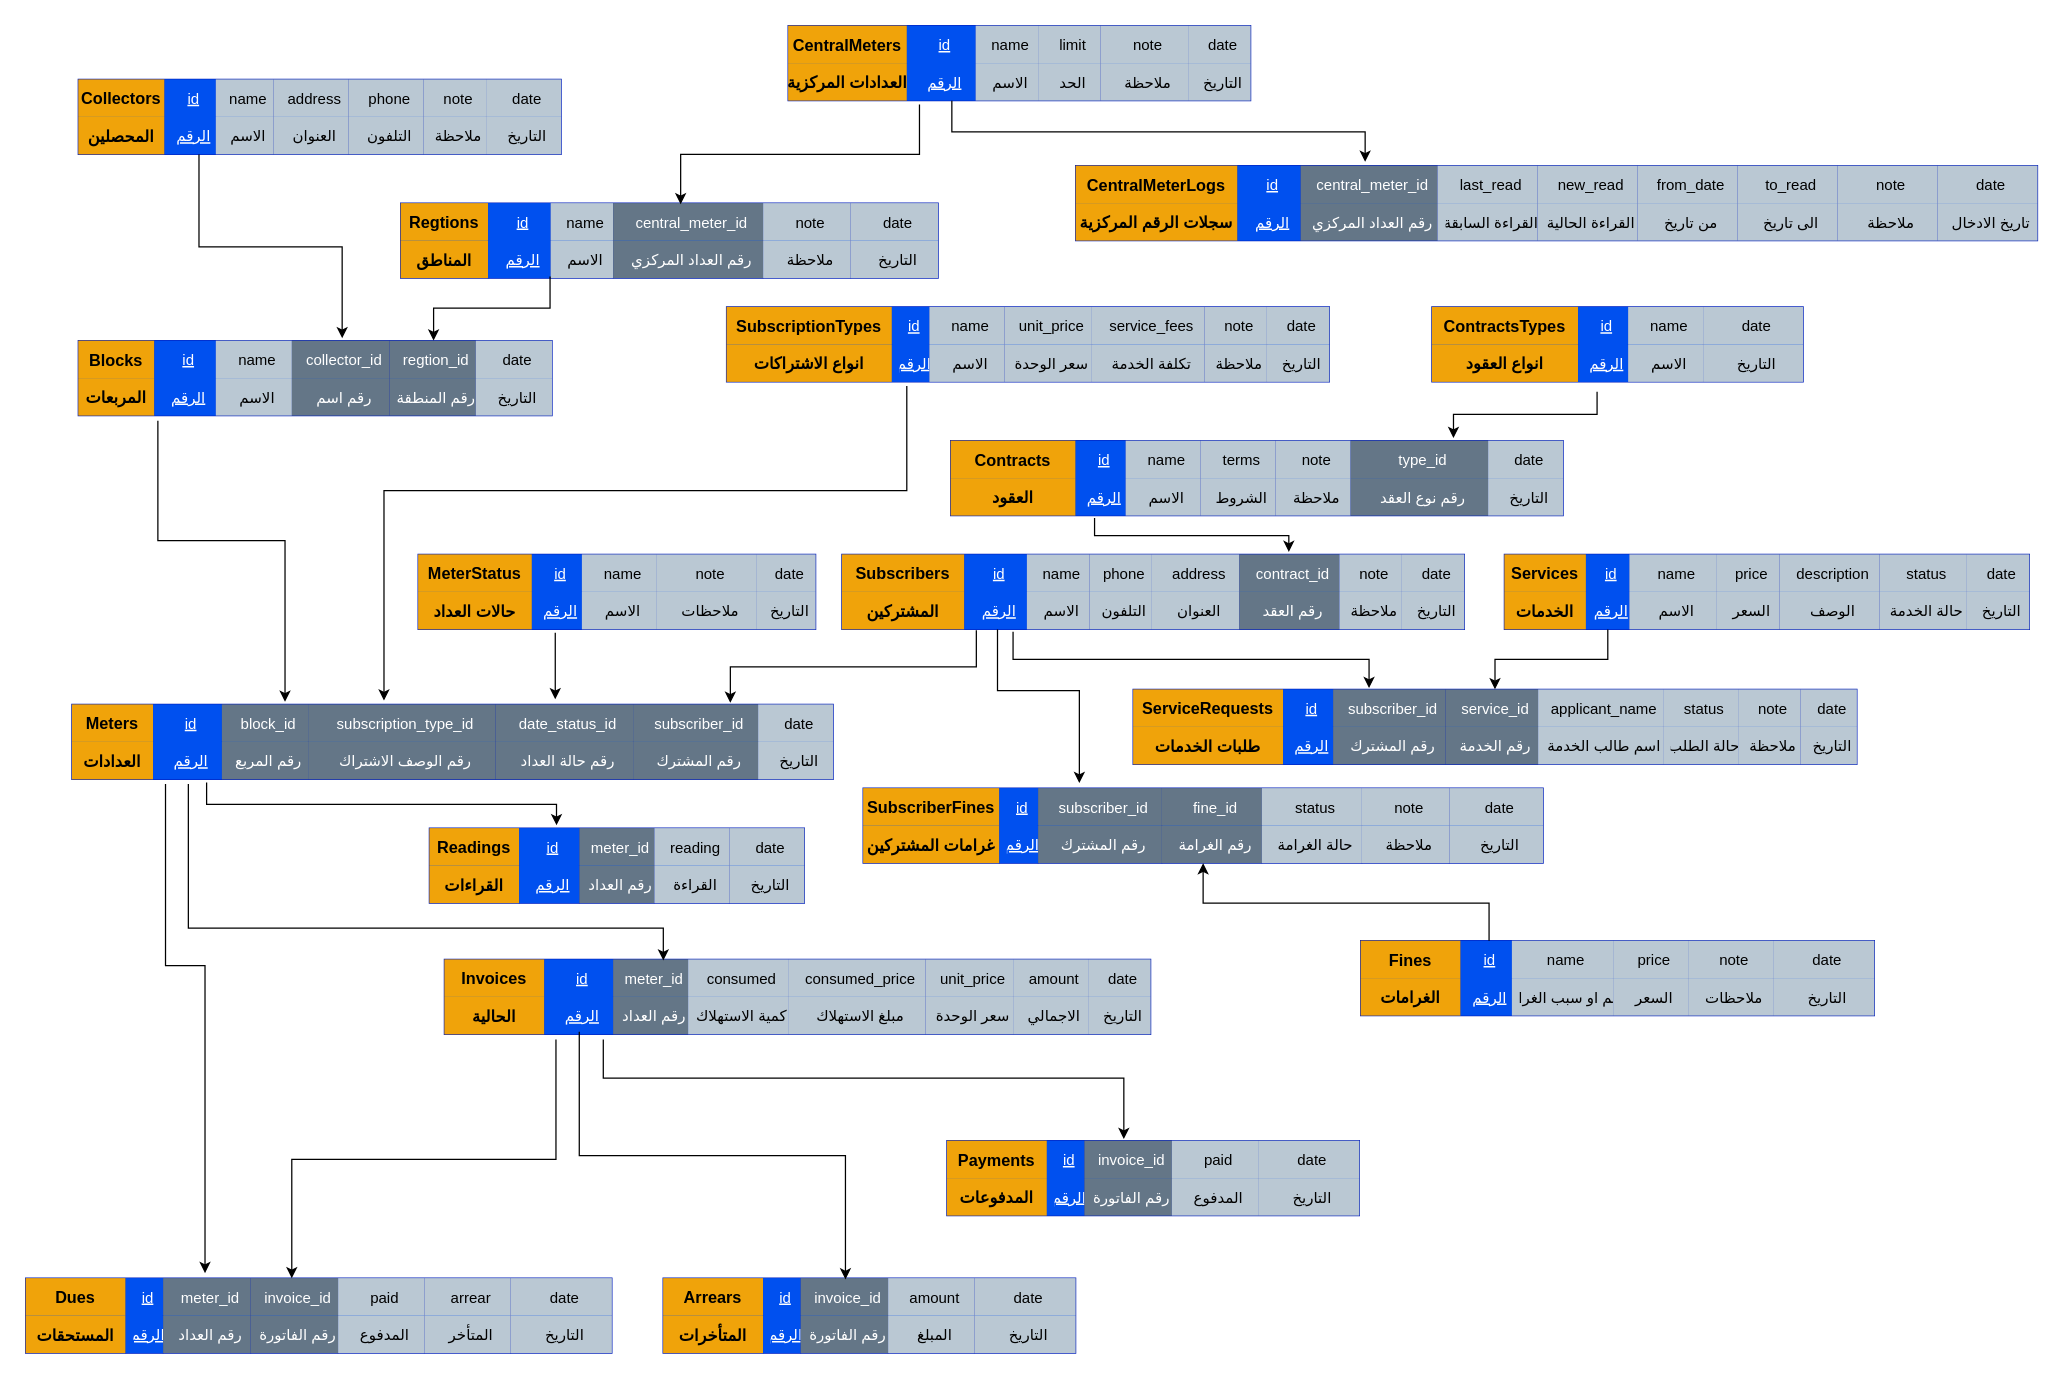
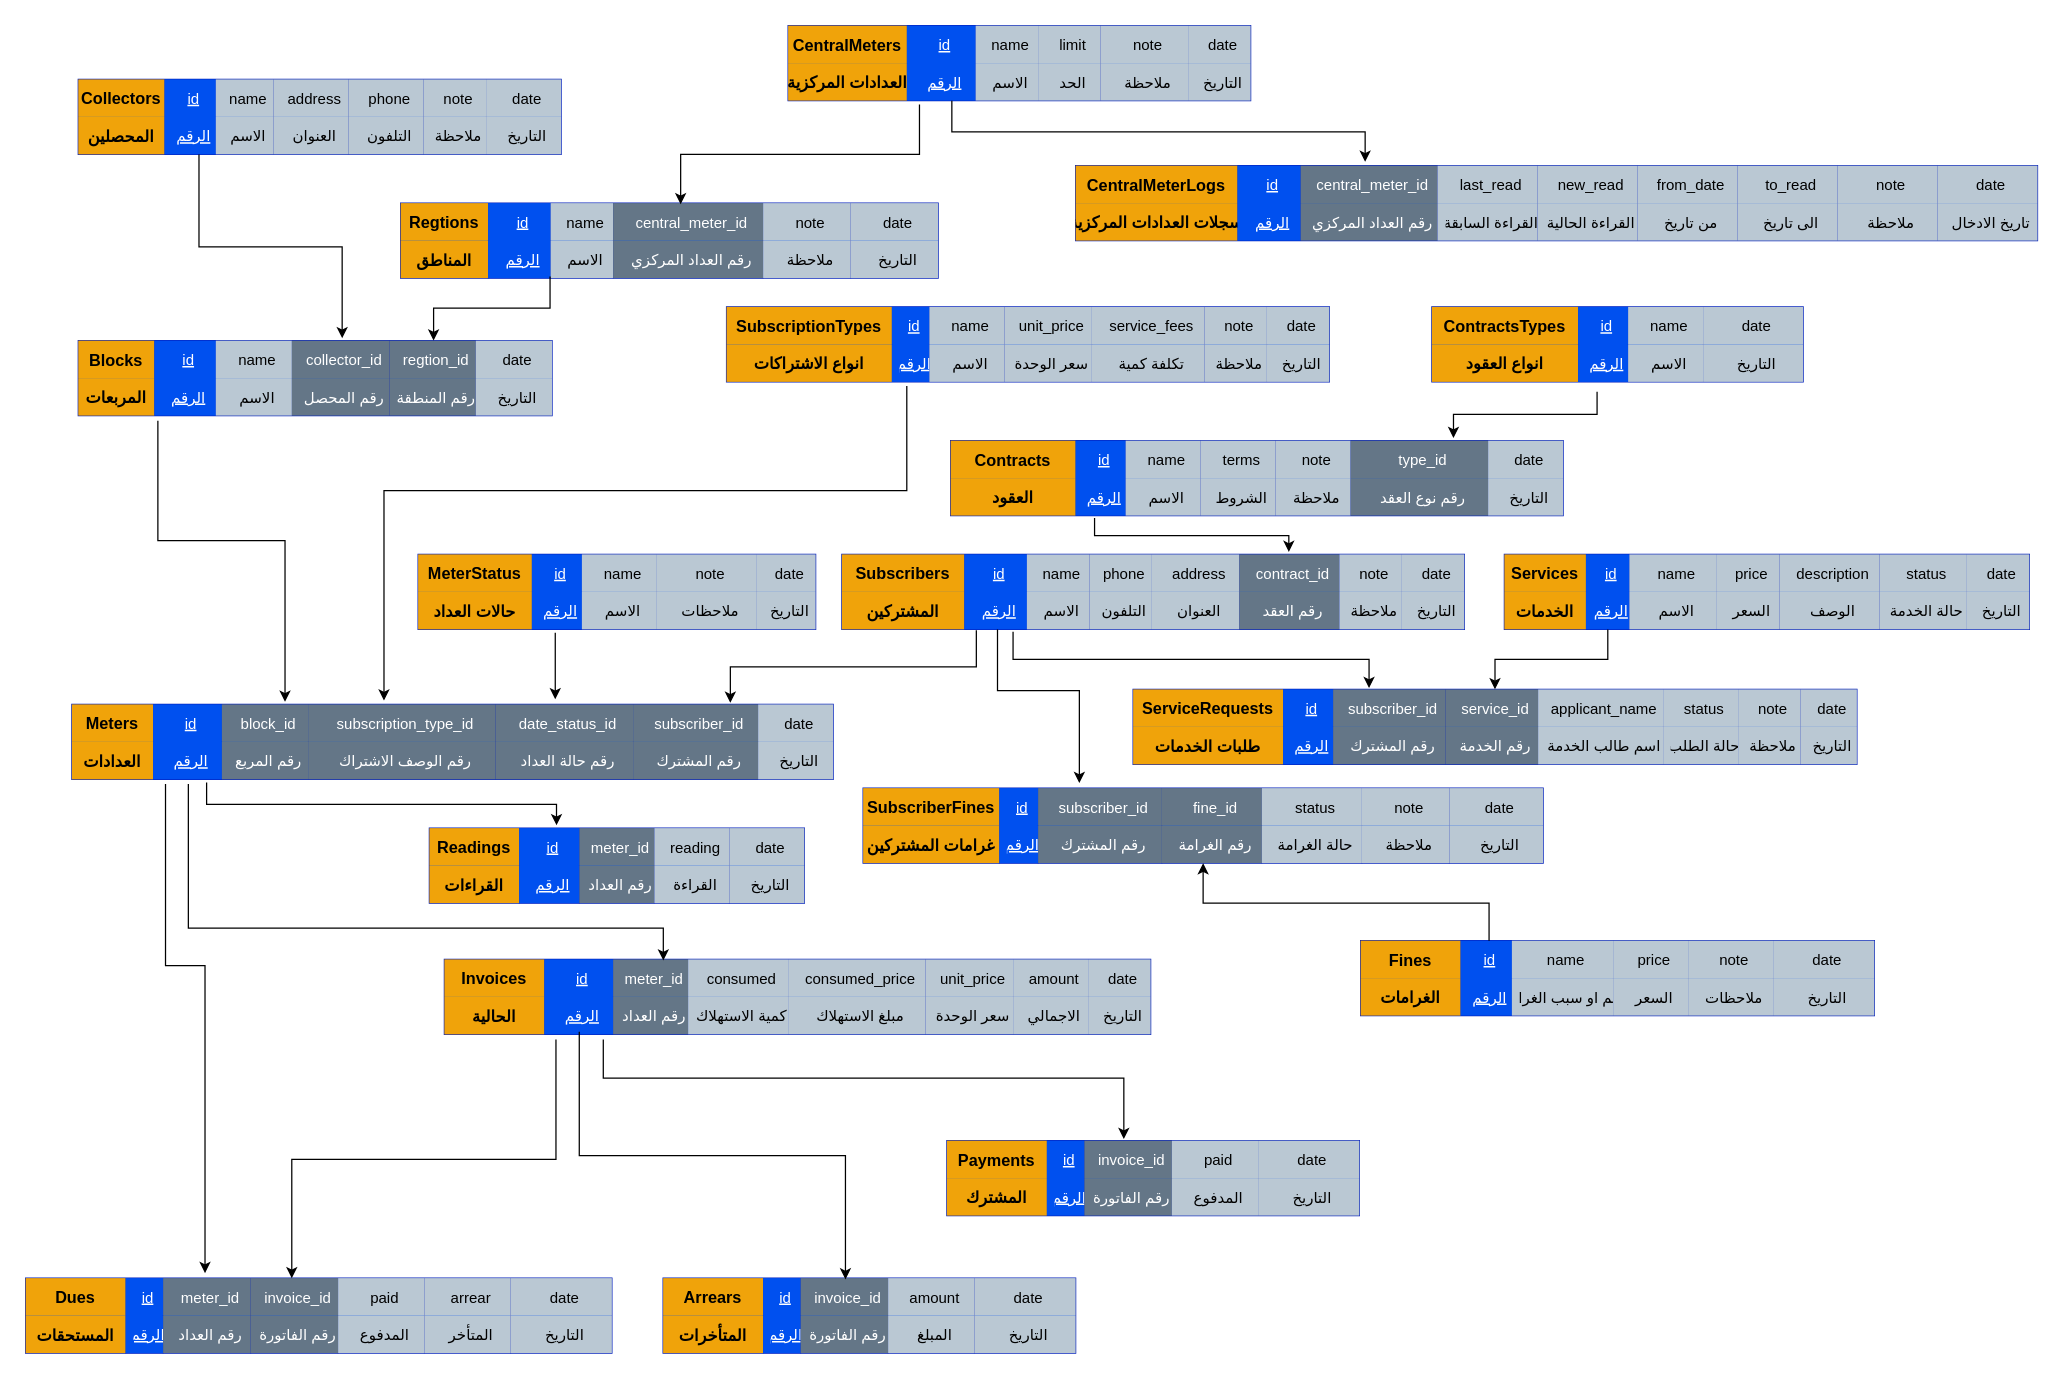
- <mxCell id="318" value="سجلات الرقم المركزية" style="shape=partialRectangle;connectable=0;fillColor=#f0a30a;top=0;left=0;bottom=0;right=0;editable=1;overflow=hidden;fontStyle=1;strokeColor=#BD7000;fontSize=13;fontColor=#000000;align=center;verticalAlign=middle;fontFamily=Helvetica;" parent="317" vertex="1"><mxGeometry width="129.5" height="30" as="geometry"><mxRectangle width="129.5" height="30" as="alternateBounds" /></mxGeometry></mxCell>
+ <mxCell id="318" value="سجلات العدادات المركزية" style="shape=partialRectangle;connectable=0;fillColor=#f0a30a;top=0;left=0;bottom=0;right=0;editable=1;overflow=hidden;fontStyle=1;strokeColor=#BD7000;fontSize=13;fontColor=#000000;align=center;verticalAlign=middle;fontFamily=Helvetica;" parent="317" vertex="1"><mxGeometry width="129.5" height="30" as="geometry"><mxRectangle width="129.5" height="30" as="alternateBounds" /></mxGeometry></mxCell>
- <mxCell id="63" value="تكلفة الخدمة" style="shape=partialRectangle;connectable=0;top=0;left=0;bottom=0;right=0;align=center;spacingLeft=6;overflow=hidden;fillColor=#bac8d3;strokeColor=#23445d;verticalAlign=middle;fontFamily=Helvetica;fontSize=12;" parent="58" vertex="1"><mxGeometry x="292.25" width="90" height="30" as="geometry"><mxRectangle width="90" height="30" as="alternateBounds" /></mxGeometry></mxCell>
+ <mxCell id="63" value="تكلفة كمية" style="shape=partialRectangle;connectable=0;top=0;left=0;bottom=0;right=0;align=center;spacingLeft=6;overflow=hidden;fillColor=#bac8d3;strokeColor=#23445d;verticalAlign=middle;fontFamily=Helvetica;fontSize=12;" parent="58" vertex="1"><mxGeometry x="292.25" width="90" height="30" as="geometry"><mxRectangle width="90" height="30" as="alternateBounds" /></mxGeometry></mxCell>
- <mxCell id="46" value="رقم اسم" style="shape=partialRectangle;connectable=0;top=0;left=0;bottom=0;right=0;align=center;spacingLeft=6;overflow=hidden;verticalAlign=middle;fontFamily=Helvetica;fontSize=12;fillColor=#647687;fontColor=#ffffff;strokeColor=#314354;" parent="42" vertex="1"><mxGeometry x="170.87" width="78.13" height="30" as="geometry"><mxRectangle width="78.13" height="30" as="alternateBounds" /></mxGeometry></mxCell>
+ <mxCell id="46" value="رقم المحصل" style="shape=partialRectangle;connectable=0;top=0;left=0;bottom=0;right=0;align=center;spacingLeft=6;overflow=hidden;verticalAlign=middle;fontFamily=Helvetica;fontSize=12;fillColor=#647687;fontColor=#ffffff;strokeColor=#314354;" parent="42" vertex="1"><mxGeometry x="170.87" width="78.13" height="30" as="geometry"><mxRectangle width="78.13" height="30" as="alternateBounds" /></mxGeometry></mxCell>
- <mxCell id="298" value="المدفوعات" style="shape=partialRectangle;connectable=0;fillColor=#f0a30a;top=0;left=0;bottom=0;right=0;editable=1;overflow=hidden;fontStyle=1;strokeColor=#BD7000;fontSize=13;fontColor=#000000;align=center;verticalAlign=middle;fontFamily=Helvetica;" parent="297" vertex="1"><mxGeometry width="80" height="30" as="geometry"><mxRectangle width="80" height="30" as="alternateBounds" /></mxGeometry></mxCell>
+ <mxCell id="298" value="المشترك" style="shape=partialRectangle;connectable=0;fillColor=#f0a30a;top=0;left=0;bottom=0;right=0;editable=1;overflow=hidden;fontStyle=1;strokeColor=#BD7000;fontSize=13;fontColor=#000000;align=center;verticalAlign=middle;fontFamily=Helvetica;" parent="297" vertex="1"><mxGeometry width="80" height="30" as="geometry"><mxRectangle width="80" height="30" as="alternateBounds" /></mxGeometry></mxCell>
